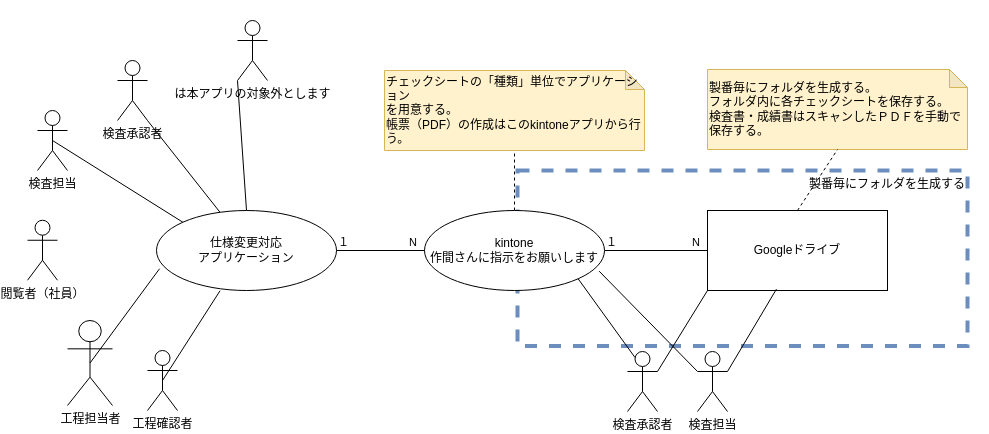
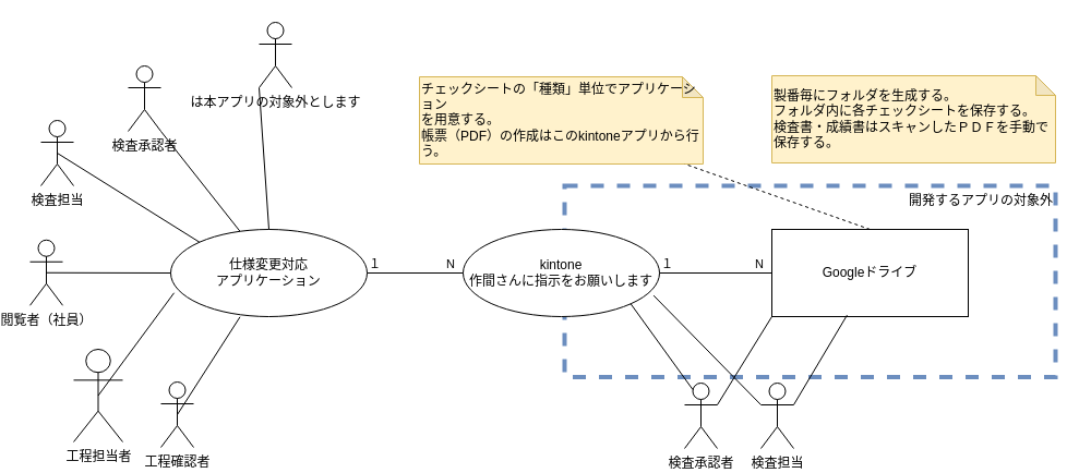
- <mxCell id="29" value="" style="endArrow=none;dashed=1;html=1;entryX=0.5;entryY=1;entryDx=0;entryDy=0;entryPerimeter=0;exitX=0.5;exitY=0;exitDx=0;exitDy=0;" parent="1" source="10" target="28" edge="1"><mxGeometry width="50" height="50" relative="1" as="geometry"><mxPoint x="517" y="220" as="sourcePoint" /><mxPoint x="530" y="160" as="targetPoint" /></mxGeometry></mxCell>
+ <mxCell id="29" value="" style="endArrow=none;dashed=1;html=1;exitX=0.5;exitY=0;exitDx=0;exitDy=0;" parent="1" source="10" target="14" edge="1"><mxGeometry width="50" height="50" relative="1" as="geometry"><mxPoint x="517" y="220" as="sourcePoint" /><mxPoint x="530" y="160" as="targetPoint" /></mxGeometry></mxCell>
- <mxCell id="15" value="" style="endArrow=none;dashed=1;html=1;entryX=0.5;entryY=1;entryDx=0;entryDy=0;entryPerimeter=0;exitX=0.5;exitY=0;exitDx=0;exitDy=0;" parent="1" source="4" target="14" edge="1"><mxGeometry width="50" height="50" relative="1" as="geometry"><mxPoint x="500" y="210" as="sourcePoint" /><mxPoint x="550" y="160" as="targetPoint" /></mxGeometry></mxCell>
- <mxCell id="2" value="製番毎にフォルダを生成する" style="rounded=0;whiteSpace=wrap;html=1;fillColor=none;strokeColor=#6c8ebf;strokeWidth=4;dashed=1;align=right;verticalAlign=top;" parent="1" vertex="1"><mxGeometry x="510" y="170" width="450" height="175.5" as="geometry" /></mxCell>
+ <mxCell id="2" value="開発するアプリの対象外" style="rounded=0;whiteSpace=wrap;html=1;fillColor=none;strokeColor=#6c8ebf;strokeWidth=4;dashed=1;align=right;verticalAlign=top;" parent="1" vertex="1"><mxGeometry x="510" y="170" width="450" height="175.5" as="geometry" /></mxCell>
+ <mxCell id="32" style="edgeStyle=none;html=1;exitX=0.5;exitY=0.5;exitDx=0;exitDy=0;exitPerimeter=0;entryX=0;entryY=0.5;entryDx=0;entryDy=0;endArrow=none;endFill=0;" edge="1" parent="1" source="33" target="3"><mxGeometry relative="1" as="geometry"><mxPoint x="162.06" y="278.24" as="targetPoint" /></mxGeometry></mxCell>
